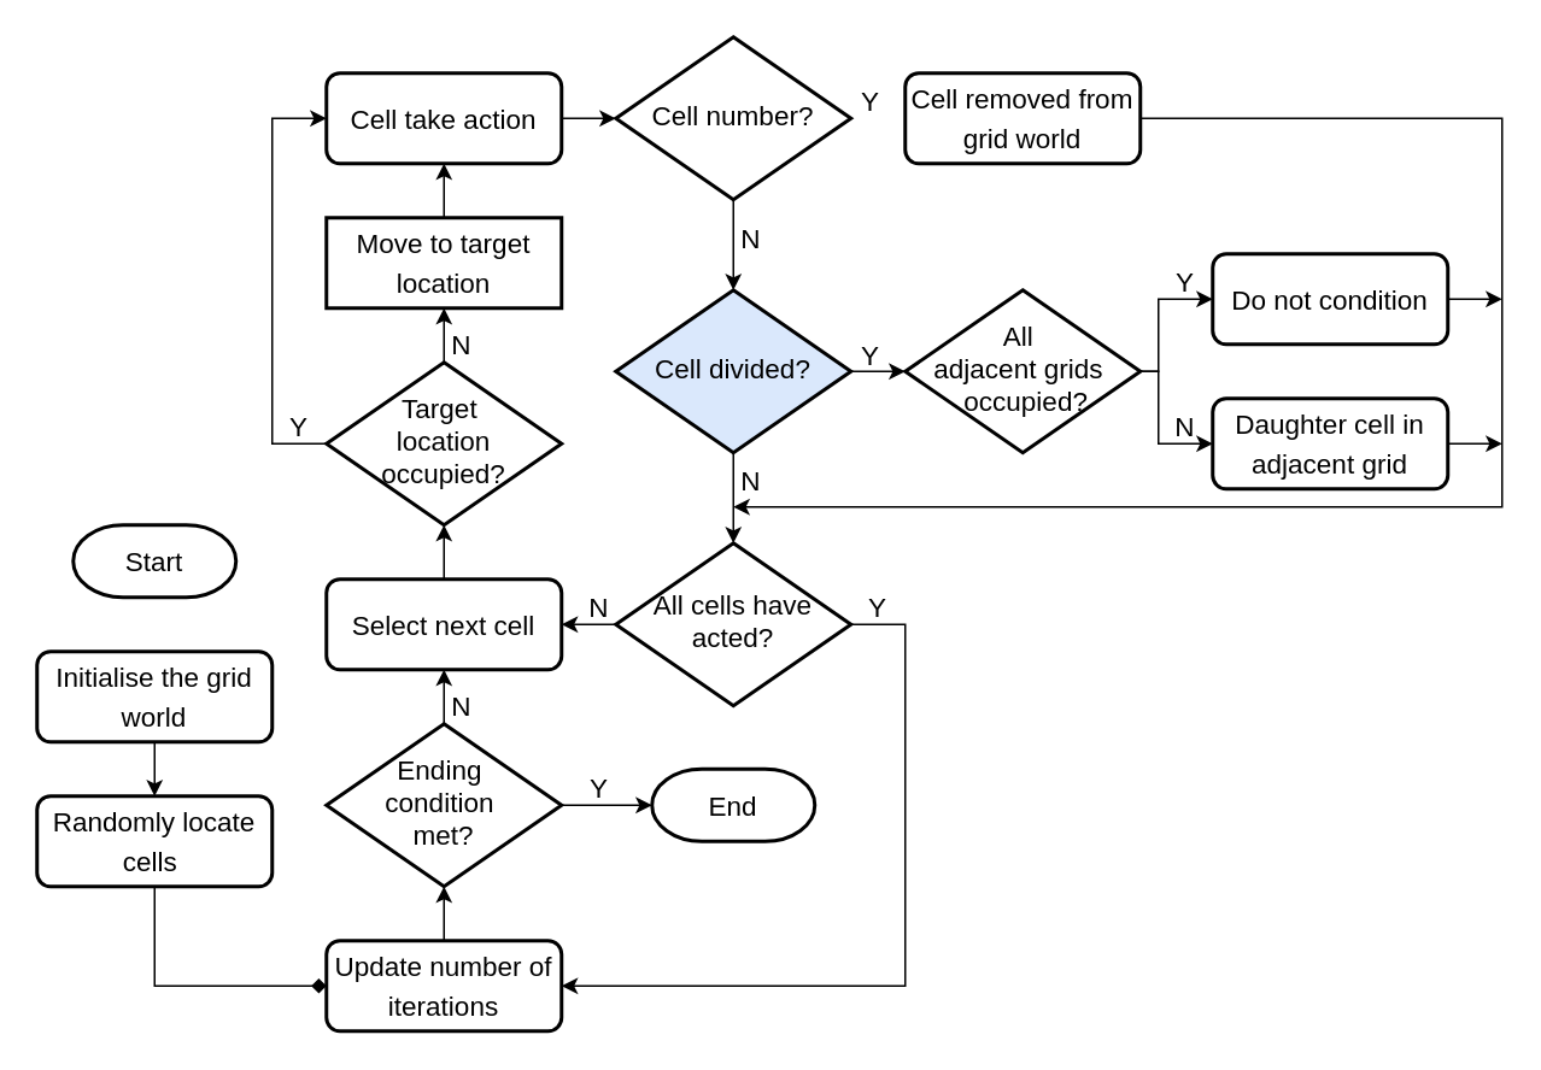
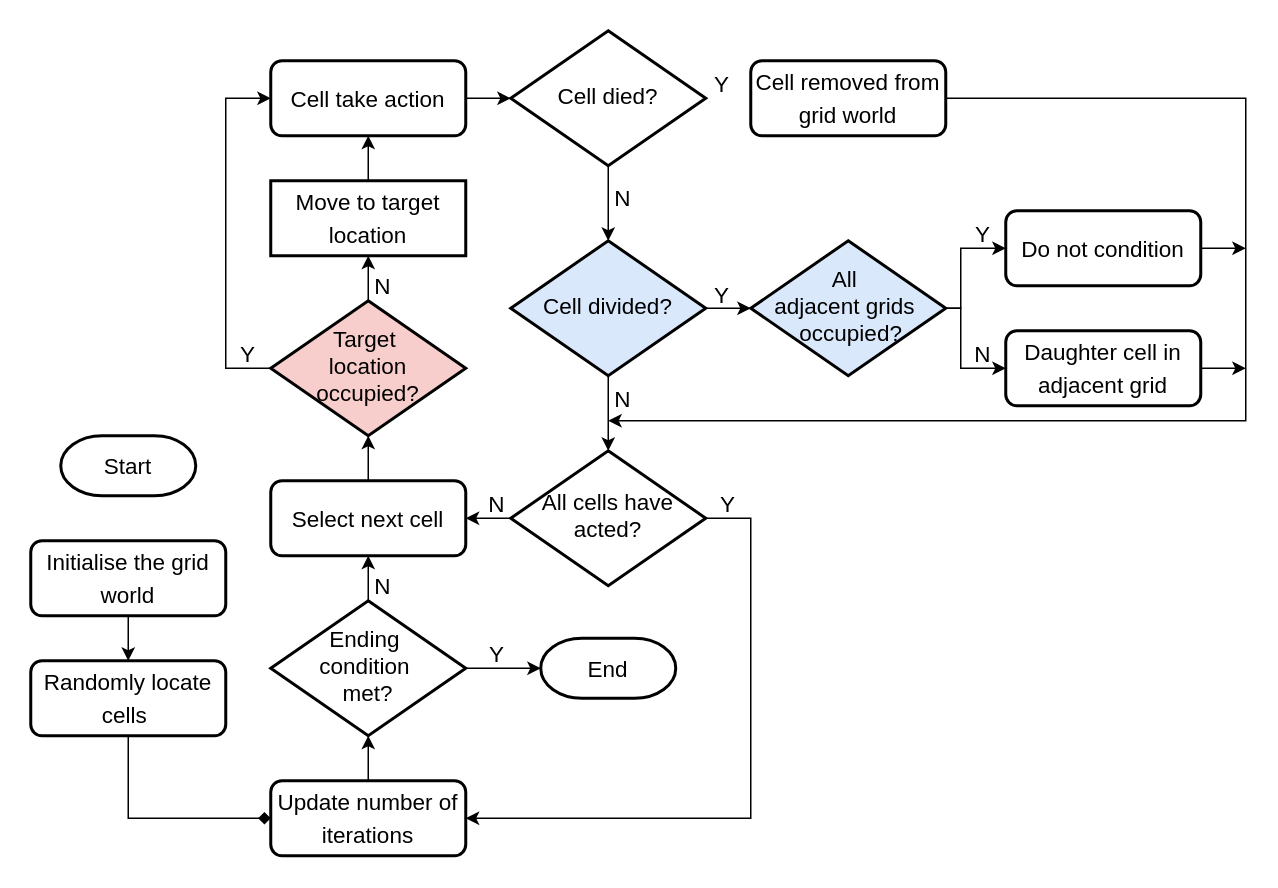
- <mxCell id="19" value="Cell number?" style="rhombus;whiteSpace=wrap;html=1;shadow=0;fontFamily=Helvetica;fontSize=15;align=center;strokeWidth=2;spacing=6;spacingTop=-4;movable=1;resizable=1;rotatable=1;deletable=1;editable=1;locked=0;connectable=1;container=0;" vertex="1" parent="1"><mxGeometry x="340" y="20" width="130" height="90" as="geometry" /></mxCell>
+ <mxCell id="19" value="Cell died?" style="rhombus;whiteSpace=wrap;html=1;shadow=0;fontFamily=Helvetica;fontSize=15;align=center;strokeWidth=2;spacing=6;spacingTop=-4;movable=1;resizable=1;rotatable=1;deletable=1;editable=1;locked=0;connectable=1;container=0;" vertex="1" parent="1"><mxGeometry x="340" y="20" width="130" height="90" as="geometry" /></mxCell>
- <mxCell id="33" value="All&amp;nbsp;&lt;div&gt;adjacent grids&amp;nbsp; &amp;nbsp;occupied?&lt;/div&gt;" style="rhombus;whiteSpace=wrap;html=1;shadow=0;fontFamily=Helvetica;fontSize=15;align=center;strokeWidth=2;spacing=6;spacingTop=-4;movable=1;resizable=1;rotatable=1;deletable=1;editable=1;locked=0;connectable=1;container=0;" vertex="1" parent="1"><mxGeometry x="500" y="160" width="130" height="90" as="geometry" /></mxCell>
+ <mxCell id="33" value="All&amp;nbsp;&lt;div&gt;adjacent grids&amp;nbsp; &amp;nbsp;occupied?&lt;/div&gt;" style="rhombus;whiteSpace=wrap;html=1;shadow=0;fontFamily=Helvetica;fontSize=15;align=center;strokeWidth=2;spacing=6;spacingTop=-4;movable=1;resizable=1;rotatable=1;deletable=1;editable=1;locked=0;connectable=1;container=0;fillColor=#dae8fc;" vertex="1" parent="1"><mxGeometry x="500" y="160" width="130" height="90" as="geometry" /></mxCell>
- <mxCell id="12" value="Target&amp;nbsp;&lt;div&gt;location occupied?&lt;/div&gt;" style="rhombus;whiteSpace=wrap;html=1;shadow=0;fontFamily=Helvetica;fontSize=15;align=center;strokeWidth=2;spacing=6;spacingTop=-4;movable=1;resizable=1;rotatable=1;deletable=1;editable=1;locked=0;connectable=1;container=0;" vertex="1" parent="1"><mxGeometry x="180" y="200" width="130" height="90" as="geometry" /></mxCell>
+ <mxCell id="12" value="Target&amp;nbsp;&lt;div&gt;location occupied?&lt;/div&gt;" style="rhombus;whiteSpace=wrap;html=1;shadow=0;fontFamily=Helvetica;fontSize=15;align=center;strokeWidth=2;spacing=6;spacingTop=-4;movable=1;resizable=1;rotatable=1;deletable=1;editable=1;locked=0;connectable=1;container=0;fillColor=#f8cecc;" vertex="1" parent="1"><mxGeometry x="180" y="200" width="130" height="90" as="geometry" /></mxCell>
